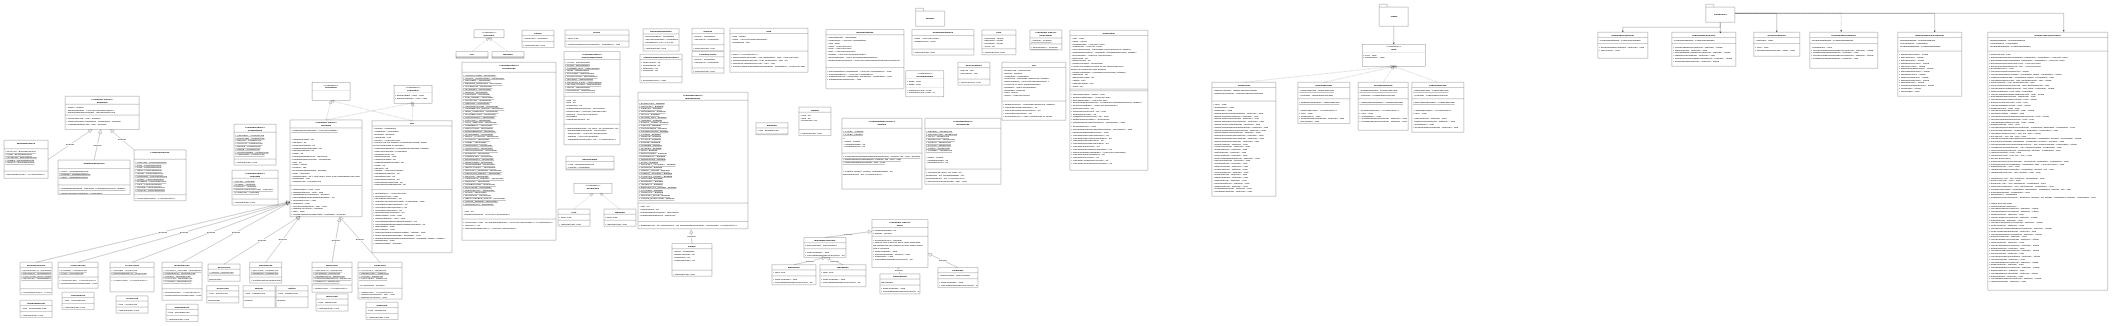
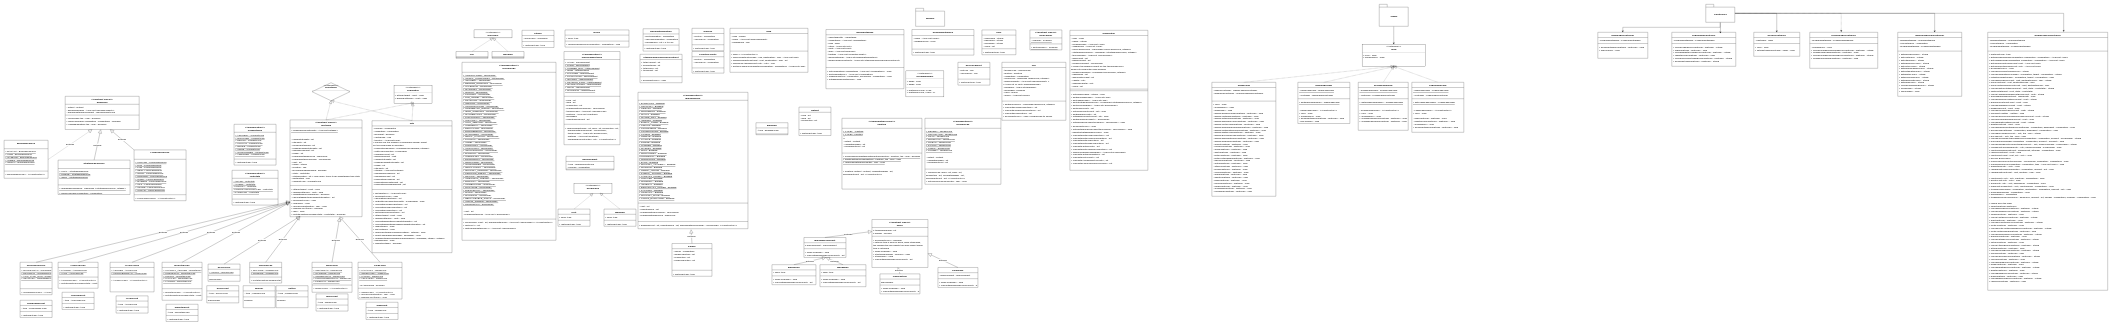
- <mxCell id="141" value="&lt;p style=&quot;margin: 0px ; margin-top: 4px ; text-align: center&quot;&gt;&lt;i&gt;&amp;lt;&amp;lt;Interface&amp;gt;&amp;gt;&lt;/i&gt;&lt;br&gt;&lt;b&gt;Workable&lt;/b&gt;&lt;/p&gt;&lt;hr size=&quot;1&quot;&gt;&lt;p style=&quot;margin: 0px ; margin-left: 4px&quot;&gt;&lt;br&gt;&lt;/p&gt;" style="verticalAlign=top;align=left;overflow=fill;fontSize=12;fontFamily=Helvetica;html=1;fontColor=#0F0F0F;" parent="1" vertex="1"><mxGeometry x="2370" y="148" width="150" height="40" as="geometry" /></mxCell>
+ <mxCell id="141" value="&lt;p style=&quot;margin: 0px ; margin-top: 4px ; text-align: center&quot;&gt;&lt;i&gt;&amp;lt;&amp;lt;Interface&amp;gt;&amp;gt;&lt;/i&gt;&lt;br&gt;&lt;b&gt;Workable&lt;/b&gt;&lt;/p&gt;&lt;hr size=&quot;1&quot;&gt;&lt;p style=&quot;margin: 0px ; margin-left: 4px&quot;&gt;&lt;br&gt;&lt;/p&gt;" style="verticalAlign=top;align=left;overflow=fill;fontSize=12;fontFamily=Helvetica;html=1;fontColor=#0F0F0F;" parent="1" vertex="1"><mxGeometry x="2370" y="148" width="190" height="40" as="geometry" /></mxCell>
- <mxCell id="264" value="&lt;p style=&quot;margin: 0px ; margin-top: 4px ; text-align: center&quot;&gt;&lt;i&gt;&amp;lt;&amp;lt;Interface&amp;gt;&amp;gt;&lt;/i&gt;&lt;br&gt;&lt;b&gt;Selectable&lt;/b&gt;&lt;/p&gt;&lt;hr size=&quot;1&quot;&gt;&lt;p style=&quot;margin: 0px ; margin-left: 4px&quot;&gt;&lt;br&gt;&lt;/p&gt;" style="verticalAlign=top;align=left;overflow=fill;fontSize=12;fontFamily=Helvetica;html=1;" parent="1" vertex="1"><mxGeometry x="1560" y="412" width="190" height="90" as="geometry" /></mxCell>
+ <mxCell id="264" value="&lt;p style=&quot;margin: 0px ; margin-top: 4px ; text-align: center&quot;&gt;&lt;i&gt;&amp;lt;&amp;lt;Interface&amp;gt;&amp;gt;&lt;/i&gt;&lt;br&gt;&lt;b&gt;Selectable&lt;/b&gt;&lt;/p&gt;&lt;hr size=&quot;1&quot;&gt;&lt;p style=&quot;margin: 0px ; margin-left: 4px&quot;&gt;&lt;br&gt;&lt;/p&gt;" style="rhombus;verticalAlign=top;align=left;overflow=fill;fontSize=12;fontFamily=Helvetica;html=1;" parent="1" vertex="1"><mxGeometry x="1560" y="412" width="190" height="90" as="geometry" /></mxCell>
- <mxCell id="307" value="Extends" style="endArrow=block;endSize=16;endFill=0;html=1;rounded=0;exitX=1;exitY=0.5;exitDx=0;exitDy=0;" parent="1" source="44" target="42" edge="1"><mxGeometry width="160" relative="1" as="geometry"><mxPoint x="690" y="1160" as="sourcePoint" /><mxPoint x="850" y="1160" as="targetPoint" /></mxGeometry></mxCell>
+ <mxCell id="307" value="Extends" style="endArrow=block;endSize=16;endFill=0;html=1;rounded=0;exitX=1;exitY=0.5;exitDx=0;exitDy=0;dashed=1;" parent="1" source="44" target="42" edge="1"><mxGeometry width="160" relative="1" as="geometry"><mxPoint x="690" y="1160" as="sourcePoint" /><mxPoint x="850" y="1160" as="targetPoint" /></mxGeometry></mxCell>
